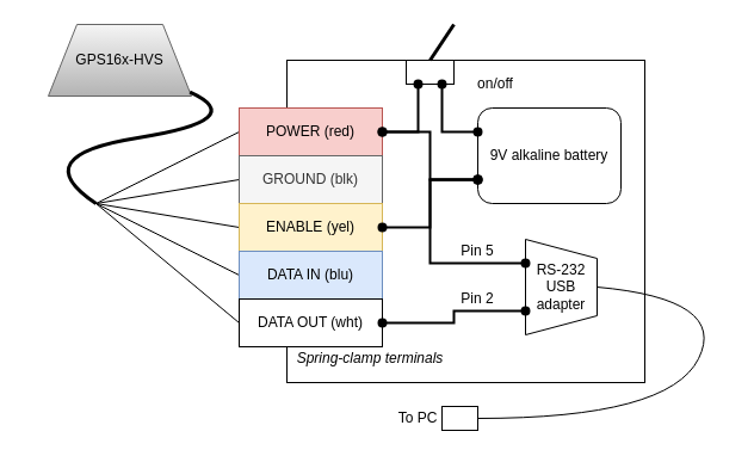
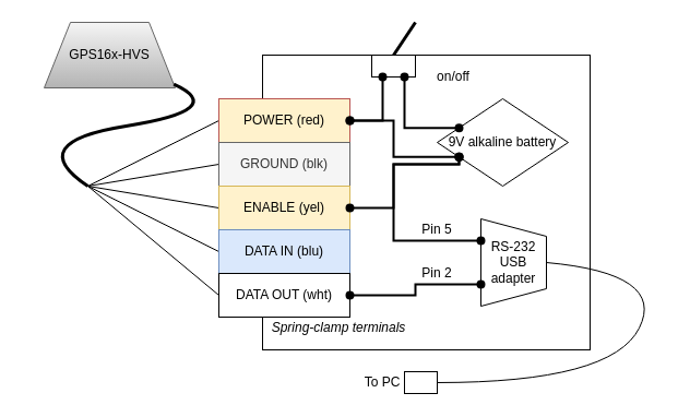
- <mxCell id="6" value="POWER (red)" style="rounded=0;whiteSpace=wrap;html=1;fillColor=#f8cecc;strokeColor=#b85450;" vertex="1" parent="1"><mxGeometry x="200" y="90" width="120" height="40" as="geometry" /></mxCell>
+ <mxCell id="6" value="POWER (red)" style="rounded=0;whiteSpace=wrap;html=1;fillColor=#fff2cc;strokeColor=#b85450;" vertex="1" parent="1"><mxGeometry x="200" y="90" width="120" height="40" as="geometry" /></mxCell>
- <mxCell id="17" value="9V alkaline battery" style="rounded=1;whiteSpace=wrap;html=1;" vertex="1" parent="1"><mxGeometry x="400" y="90" width="120" height="80" as="geometry" /></mxCell>
+ <mxCell id="17" value="9V alkaline battery" style="rhombus;whiteSpace=wrap;html=1;" vertex="1" parent="1"><mxGeometry x="400" y="90" width="120" height="80" as="geometry" /></mxCell>
